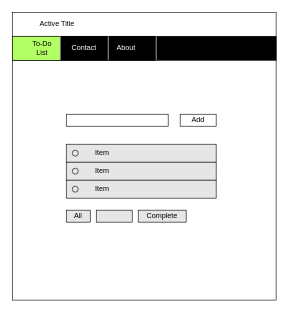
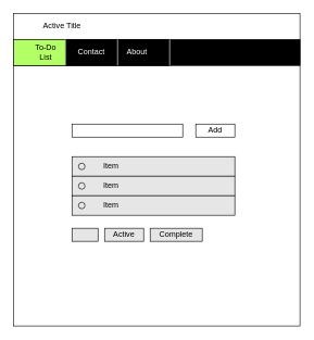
- <mxCell id="32" value="All" style="text;html=1;strokeColor=none;fillColor=none;align=center;verticalAlign=middle;whiteSpace=wrap;rounded=0;" vertex="1" parent="1"><mxGeometry x="110" y="350" width="40" height="20" as="geometry" /></mxCell>
+ <mxCell id="33" value="Active" style="text;html=1;strokeColor=none;fillColor=none;align=center;verticalAlign=middle;whiteSpace=wrap;rounded=0;" vertex="1" parent="1"><mxGeometry x="170" y="350" width="40" height="20" as="geometry" /></mxCell>
